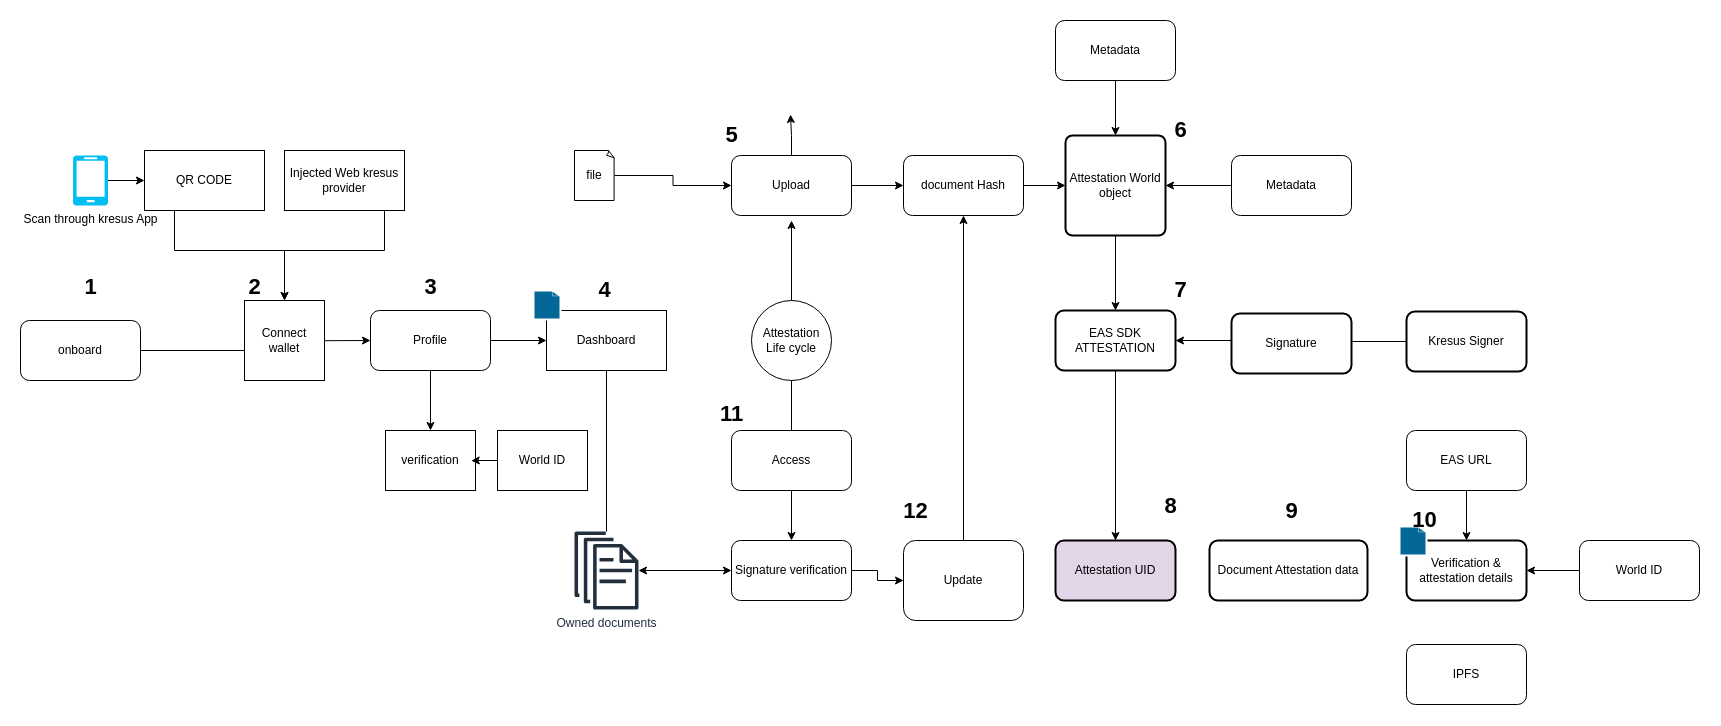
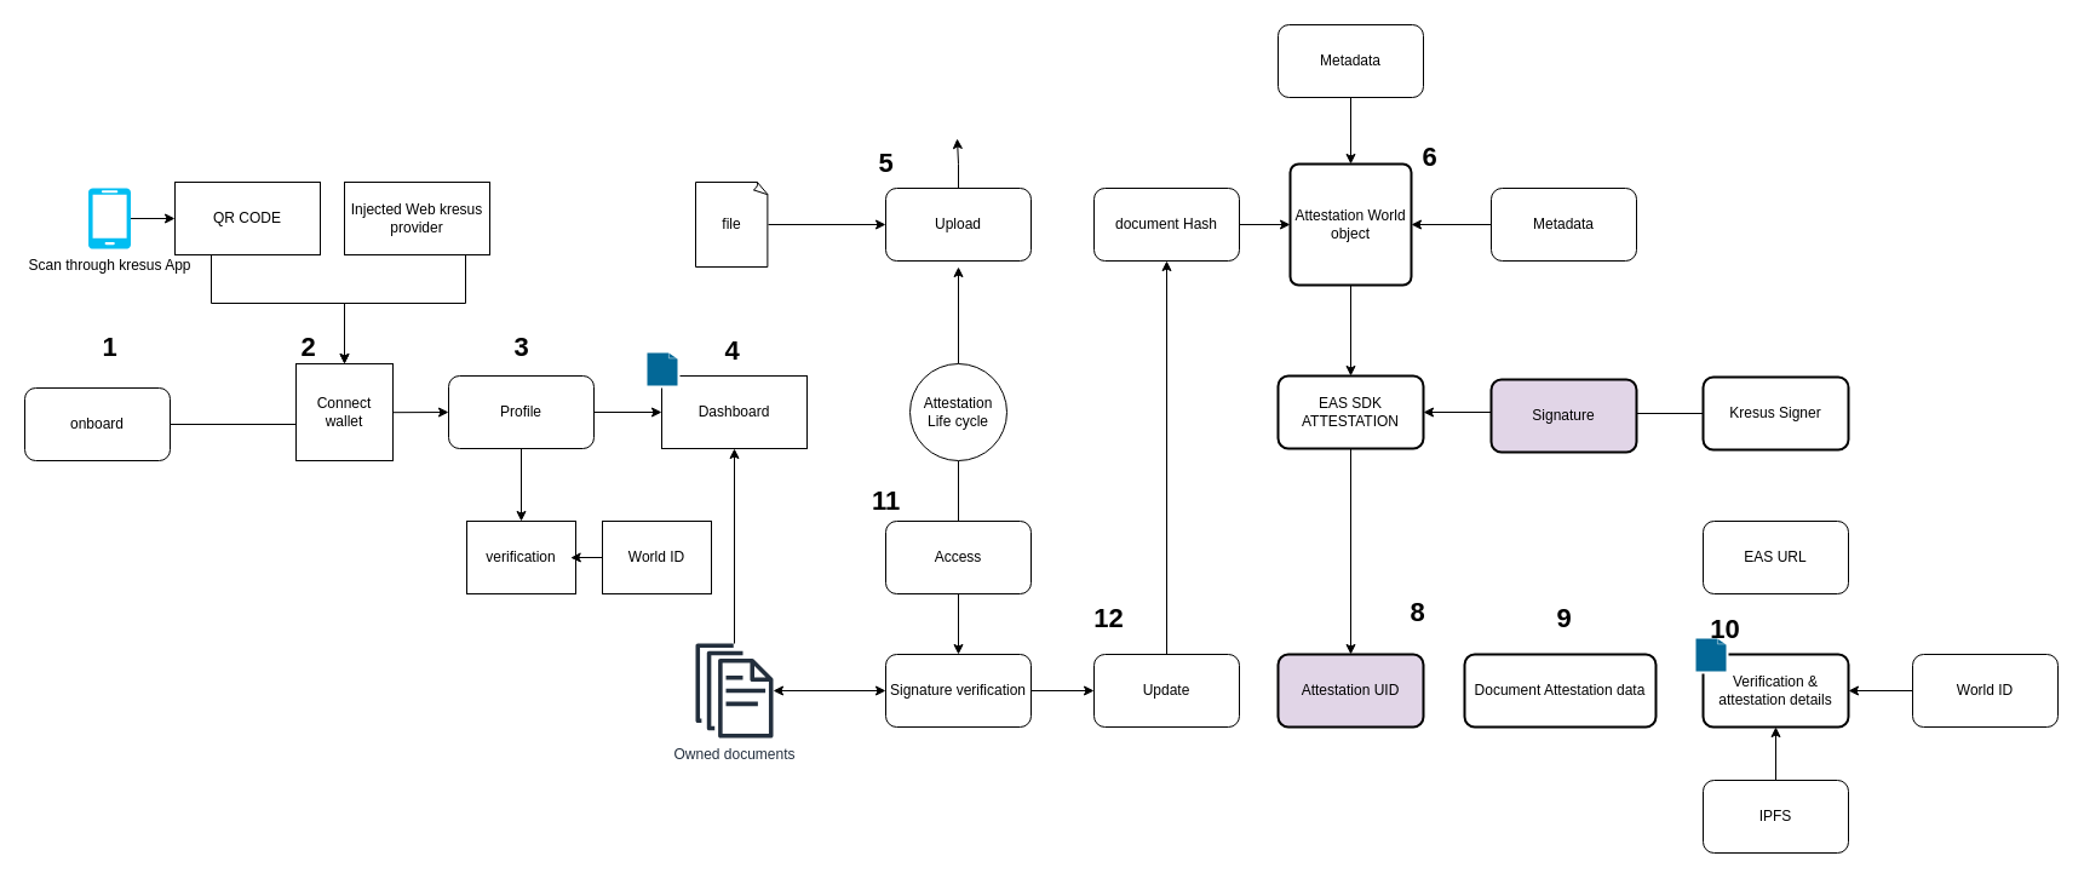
- <mxCell id="27" value="file" style="whiteSpace=wrap;html=1;shape=mxgraph.basic.document" vertex="1" parent="1"><mxGeometry x="574" y="150" width="40" height="50" as="geometry" /></mxCell>
+ <mxCell id="27" value="file" style="whiteSpace=wrap;html=1;shape=mxgraph.basic.document" vertex="1" parent="1"><mxGeometry x="574" y="150" width="60" height="70" as="geometry" /></mxCell>
- <mxCell id="17" style="edgeStyle=orthogonalEdgeStyle;rounded=0;orthogonalLoop=1;jettySize=auto;html=1;" edge="1" parent="1" source="19" target="29"><mxGeometry relative="1" as="geometry" /></mxCell>
- <mxCell id="64" value="&lt;b&gt;&lt;font style=&quot;font-size: 22px;&quot;&gt;7&lt;/font&gt;&lt;/b&gt;" style="text;html=1;align=center;verticalAlign=middle;resizable=0;points=[];autosize=1;strokeColor=none;fillColor=none;" vertex="1" parent="1"><mxGeometry x="1160" y="270" width="40" height="40" as="geometry" /></mxCell>
- <mxCell id="45" value="Signature" style="rounded=1;whiteSpace=wrap;html=1;arcSize=14;strokeWidth=2;" vertex="1" parent="1"><mxGeometry x="1231" y="313" width="120" height="60" as="geometry" /></mxCell>
+ <mxCell id="45" value="Signature" style="rounded=1;whiteSpace=wrap;html=1;arcSize=14;strokeWidth=2;fillColor=#e1d5e7;" vertex="1" parent="1"><mxGeometry x="1231" y="313" width="120" height="60" as="geometry" /></mxCell>
- <mxCell id="12" style="edgeStyle=orthogonalEdgeStyle;rounded=0;orthogonalLoop=1;jettySize=auto;html=1;endArrow=none;" edge="1" parent="1" source="13" target="11"><mxGeometry relative="1" as="geometry" /></mxCell>
+ <mxCell id="12" style="edgeStyle=orthogonalEdgeStyle;rounded=0;orthogonalLoop=1;jettySize=auto;html=1;" edge="1" parent="1" source="13" target="11"><mxGeometry relative="1" as="geometry" /></mxCell>
- <mxCell id="46" value="" style="edgeStyle=orthogonalEdgeStyle;rounded=0;orthogonalLoop=1;jettySize=auto;html=1;" edge="1" parent="1" source="47" target="43"><mxGeometry relative="1" as="geometry" /></mxCell>
- <mxCell id="21" value="Update" style="rounded=1;whiteSpace=wrap;html=1;" vertex="1" parent="1"><mxGeometry x="903" y="540" width="120" height="80" as="geometry" /></mxCell>
+ <mxCell id="21" value="Update" style="rounded=1;whiteSpace=wrap;html=1;" vertex="1" parent="1"><mxGeometry x="903" y="540" width="120" height="60" as="geometry" /></mxCell>
+ <mxCell id="50" value="" style="edgeStyle=orthogonalEdgeStyle;rounded=0;orthogonalLoop=1;jettySize=auto;html=1;" edge="1" parent="1" source="51" target="43"><mxGeometry relative="1" as="geometry" /></mxCell>
